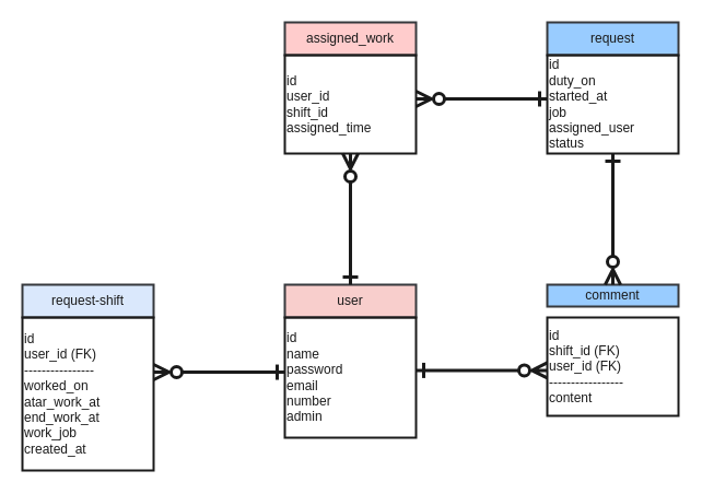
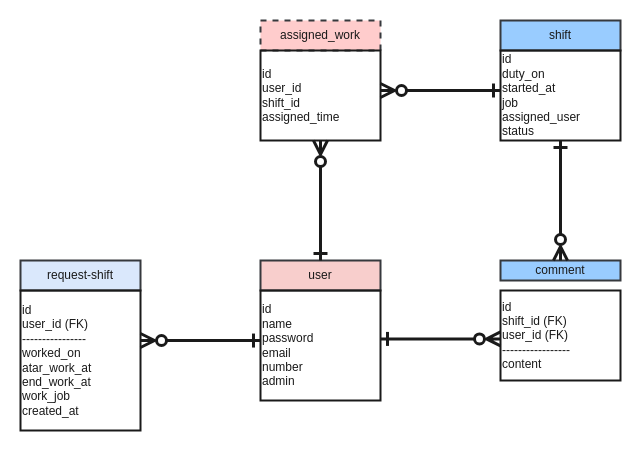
- <mxCell id="2" value="assigned_work" style="rounded=0;whiteSpace=wrap;html=1;strokeColor=#36393D;fillColor=#ffcccc;fontColor=#1A1A1A;strokeWidth=2;" vertex="1" parent="1"><mxGeometry x="260" y="20" width="120" height="30" as="geometry" /></mxCell>
+ <mxCell id="2" value="assigned_work" style="rounded=0;whiteSpace=wrap;html=1;strokeColor=#36393D;fillColor=#ffcccc;fontColor=#1A1A1A;strokeWidth=2;dashed=1;" vertex="1" parent="1"><mxGeometry x="260" y="20" width="120" height="30" as="geometry" /></mxCell>
- <mxCell id="4" value="request" style="rounded=0;whiteSpace=wrap;html=1;strokeColor=#36393D;fillColor=#99CCFF;fontColor=#1A1A1A;strokeWidth=2;" vertex="1" parent="1"><mxGeometry x="500" y="20" width="120" height="30" as="geometry" /></mxCell>
+ <mxCell id="4" value="shift" style="rounded=0;whiteSpace=wrap;html=1;strokeColor=#36393D;fillColor=#99CCFF;fontColor=#1A1A1A;strokeWidth=2;" vertex="1" parent="1"><mxGeometry x="500" y="20" width="120" height="30" as="geometry" /></mxCell>
